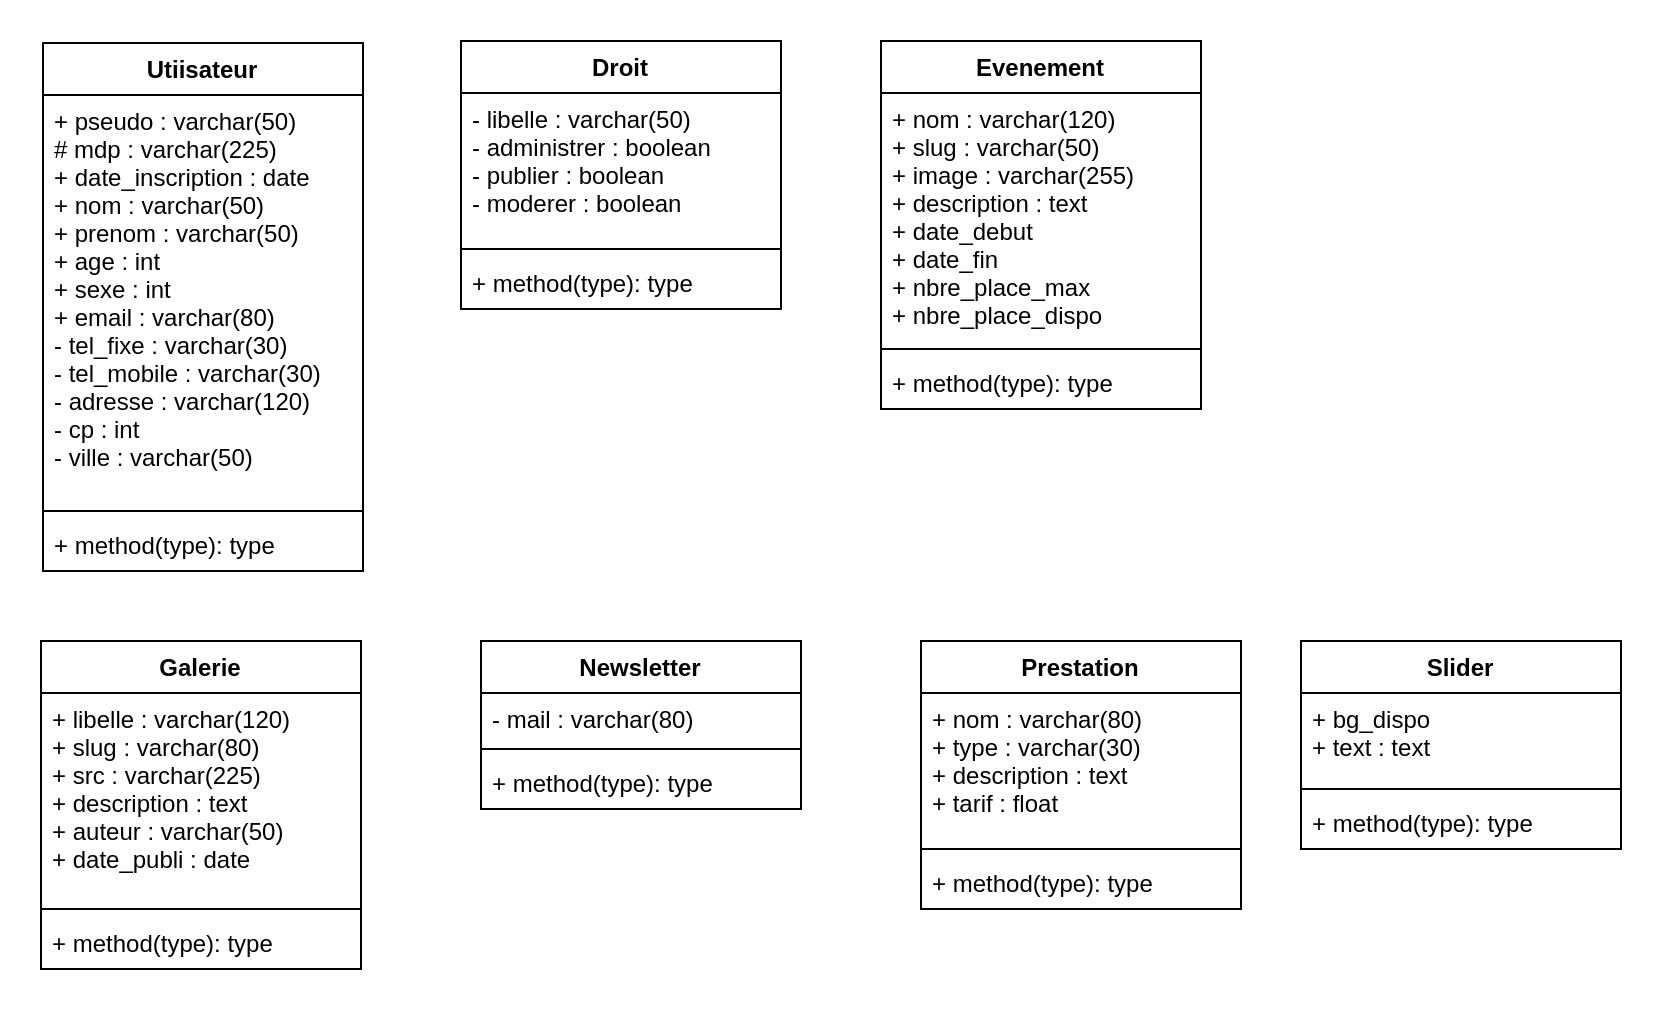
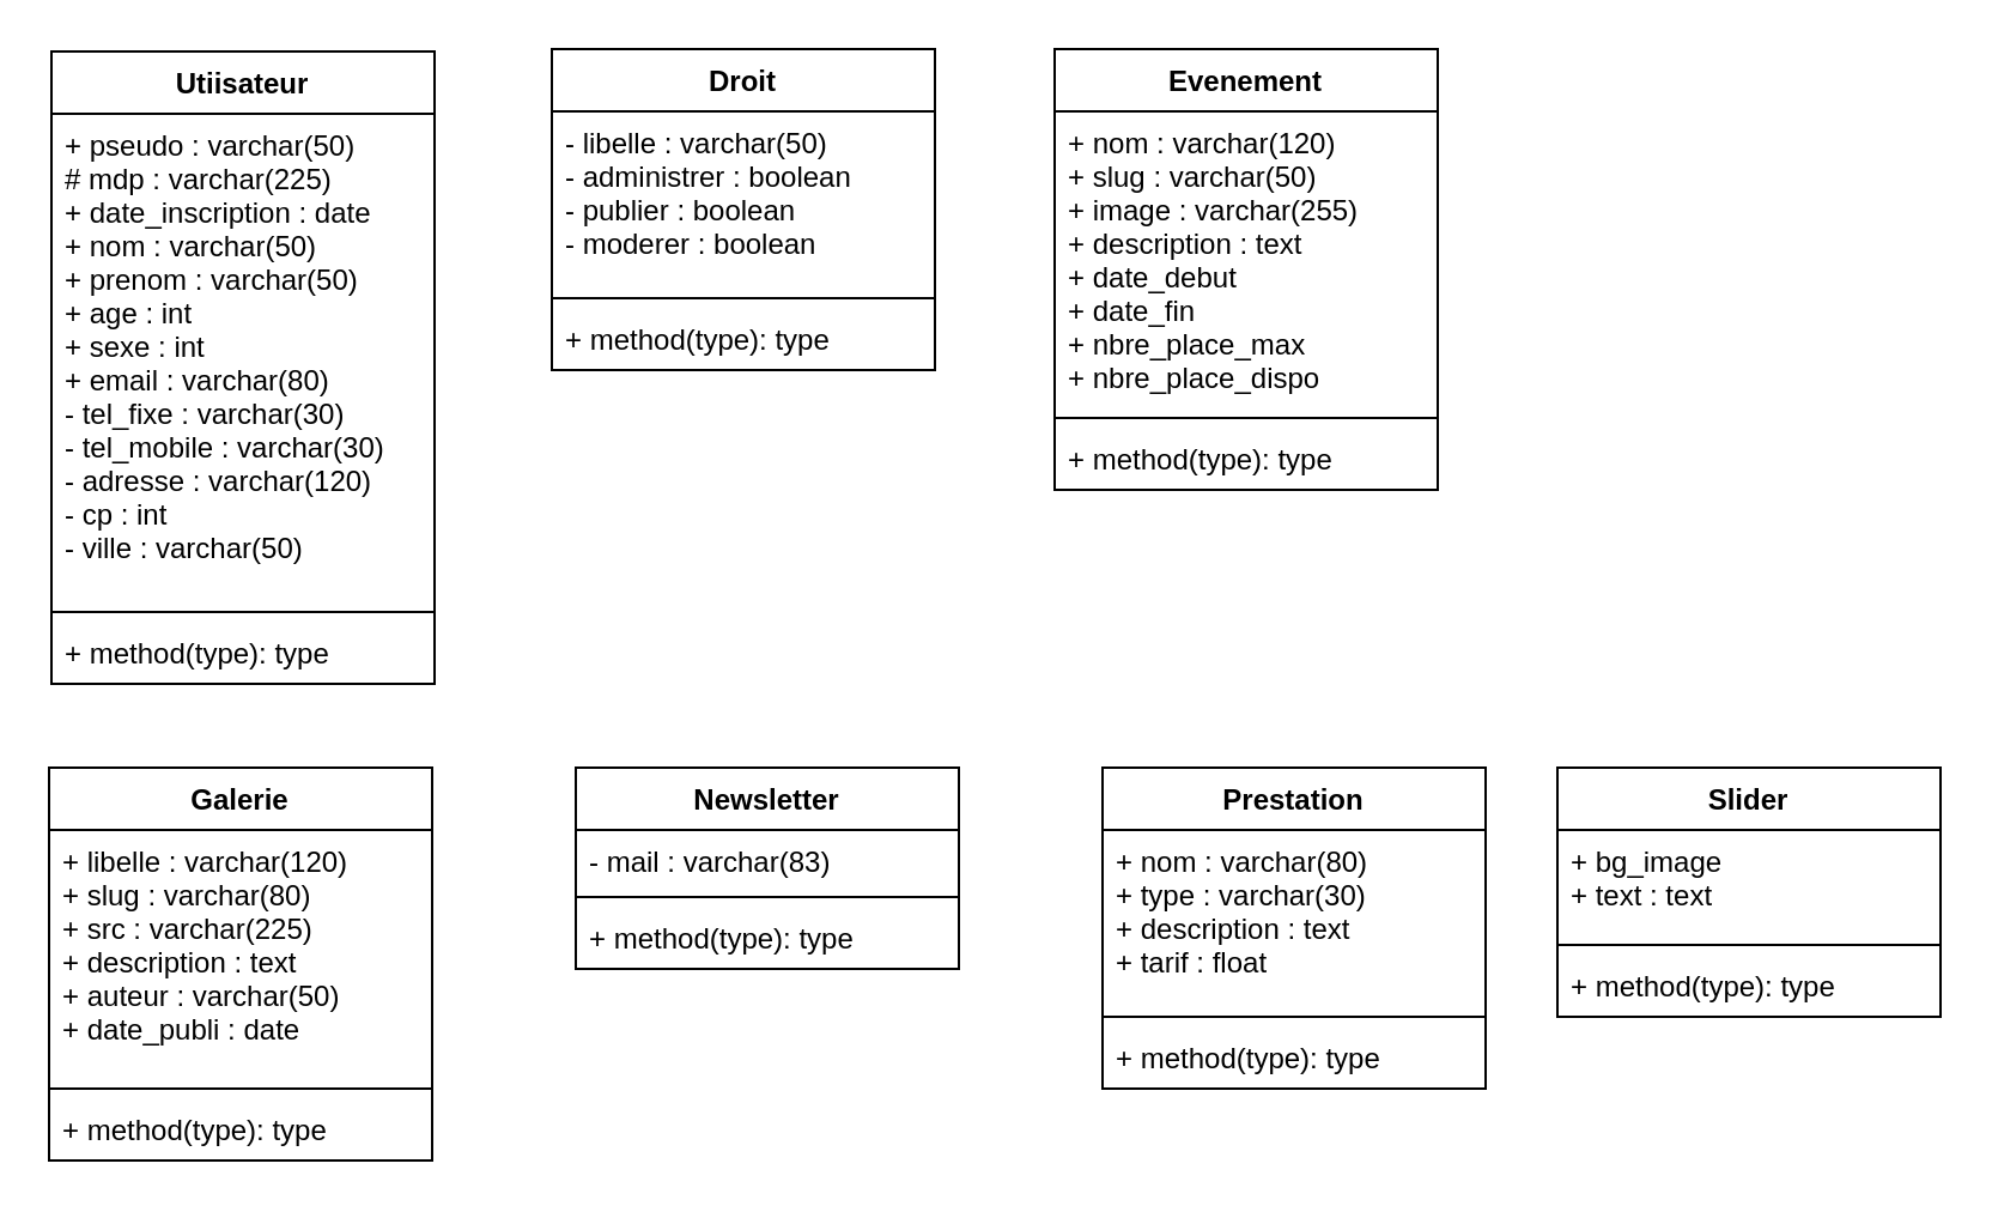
- <mxCell id="19" value="- mail : varchar(80)" style="text;strokeColor=none;fillColor=none;align=left;verticalAlign=top;spacingLeft=4;spacingRight=4;overflow=hidden;rotatable=0;points=[[0,0.5],[1,0.5]];portConstraint=eastwest;" vertex="1" parent="18"><mxGeometry y="26" width="160" height="24" as="geometry" /></mxCell>
+ <mxCell id="19" value="- mail : varchar(83)" style="text;strokeColor=none;fillColor=none;align=left;verticalAlign=top;spacingLeft=4;spacingRight=4;overflow=hidden;rotatable=0;points=[[0,0.5],[1,0.5]];portConstraint=eastwest;" vertex="1" parent="18"><mxGeometry y="26" width="160" height="24" as="geometry" /></mxCell>
- <mxCell id="27" value="+ bg_dispo&#10;+ text : text" style="text;strokeColor=none;fillColor=none;align=left;verticalAlign=top;spacingLeft=4;spacingRight=4;overflow=hidden;rotatable=0;points=[[0,0.5],[1,0.5]];portConstraint=eastwest;" vertex="1" parent="26"><mxGeometry y="26" width="160" height="44" as="geometry" /></mxCell>
+ <mxCell id="27" value="+ bg_image&#10;+ text : text" style="text;strokeColor=none;fillColor=none;align=left;verticalAlign=top;spacingLeft=4;spacingRight=4;overflow=hidden;rotatable=0;points=[[0,0.5],[1,0.5]];portConstraint=eastwest;" vertex="1" parent="26"><mxGeometry y="26" width="160" height="44" as="geometry" /></mxCell>
